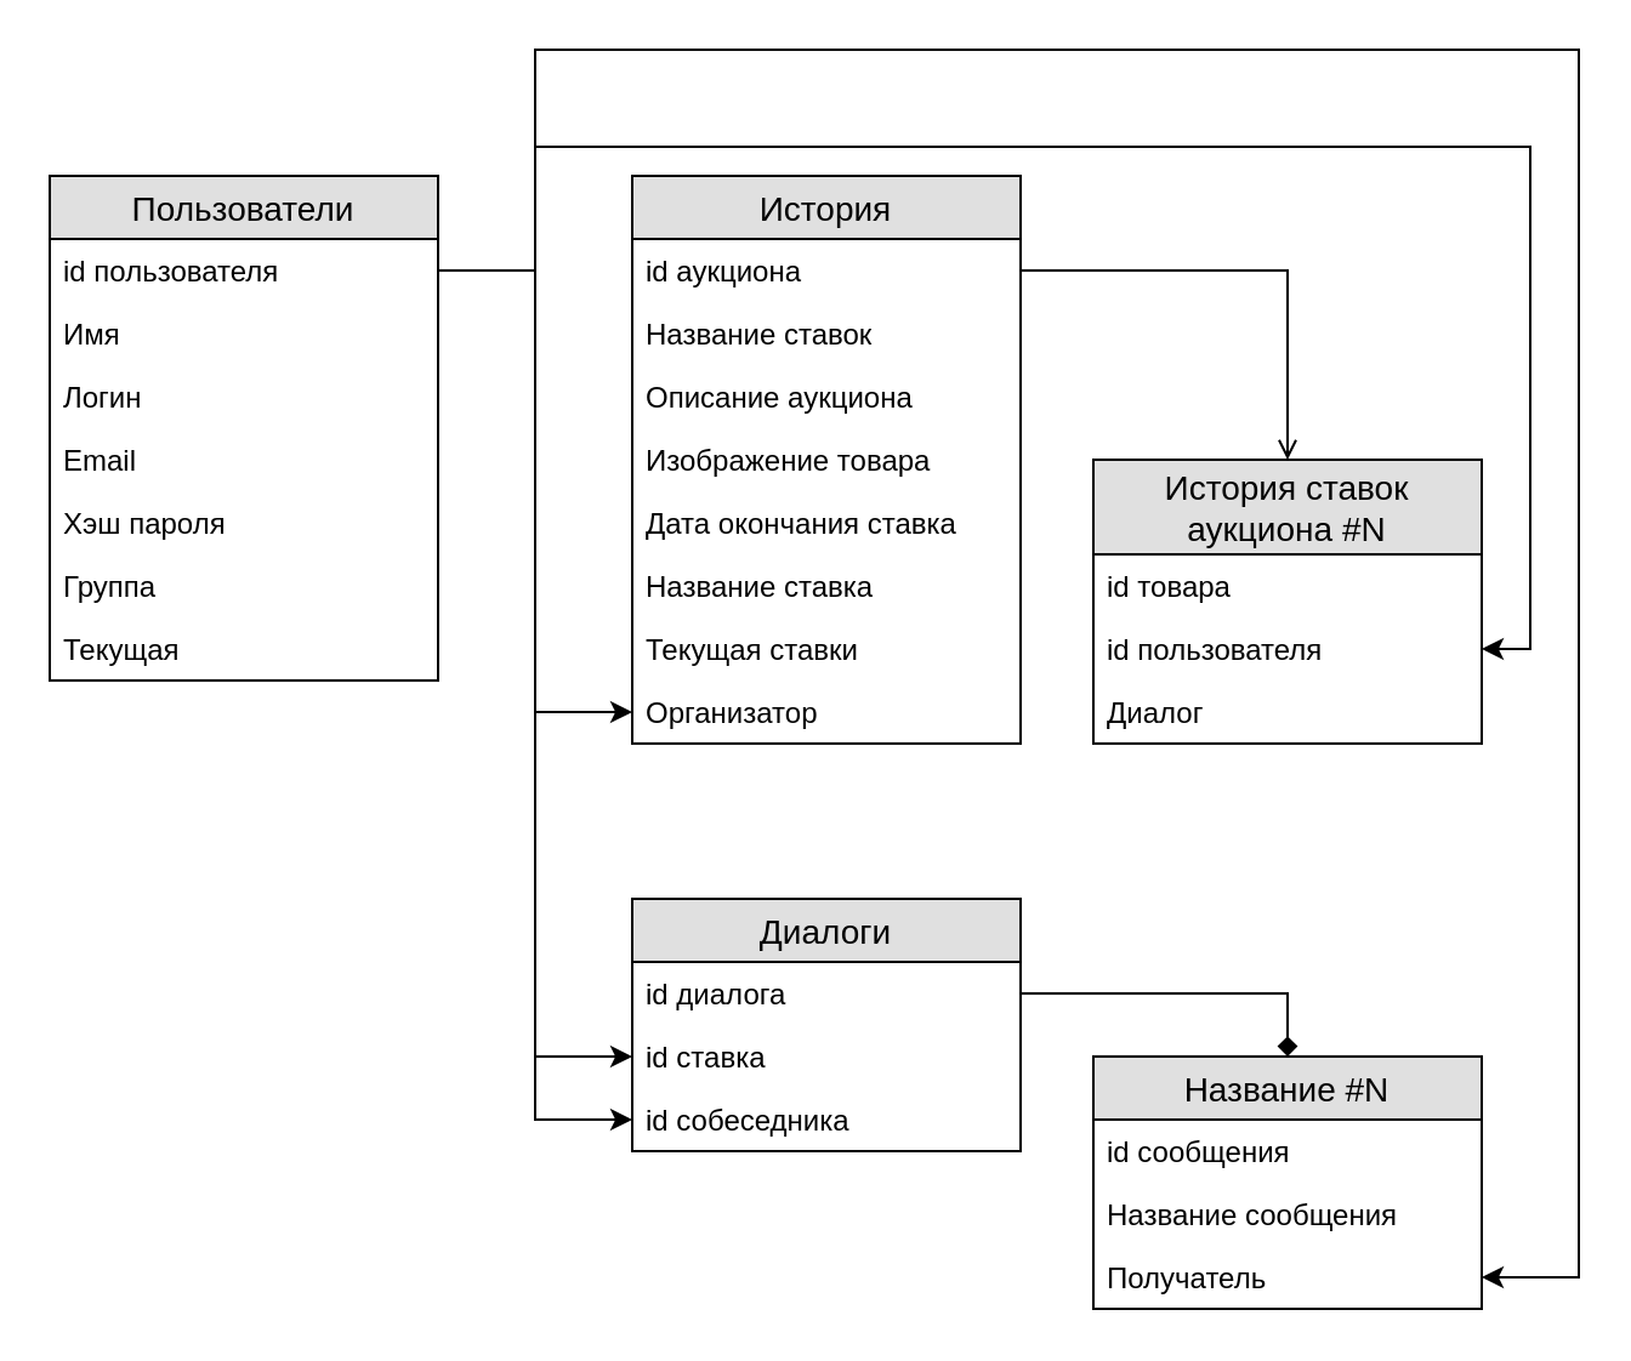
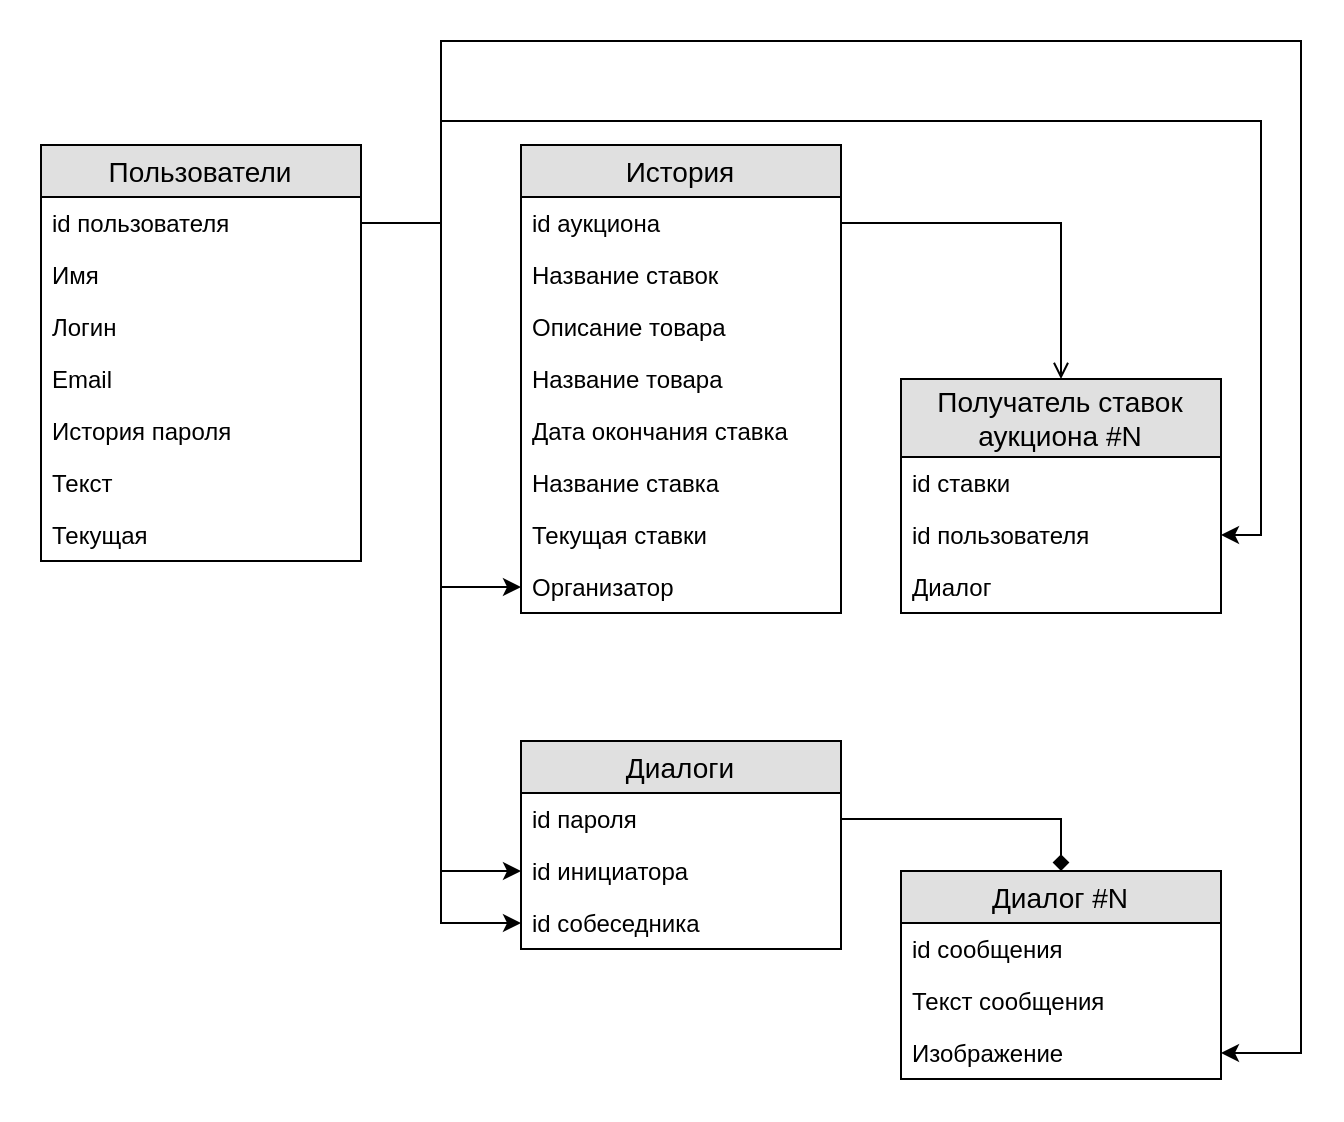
- <mxCell id="17" value="Описание аукциона" style="text;strokeColor=none;fillColor=none;spacingLeft=4;spacingRight=4;overflow=hidden;rotatable=0;points=[[0,0.5],[1,0.5]];portConstraint=eastwest;fontSize=12;" vertex="1" parent="14"><mxGeometry y="78" width="160" height="26" as="geometry" /></mxCell>
+ <mxCell id="17" value="Описание товара" style="text;strokeColor=none;fillColor=none;spacingLeft=4;spacingRight=4;overflow=hidden;rotatable=0;points=[[0,0.5],[1,0.5]];portConstraint=eastwest;fontSize=12;" vertex="1" parent="14"><mxGeometry y="78" width="160" height="26" as="geometry" /></mxCell>
- <mxCell id="18" value="Изображение товара" style="text;strokeColor=none;fillColor=none;spacingLeft=4;spacingRight=4;overflow=hidden;rotatable=0;points=[[0,0.5],[1,0.5]];portConstraint=eastwest;fontSize=12;" vertex="1" parent="14"><mxGeometry y="104" width="160" height="26" as="geometry" /></mxCell>
+ <mxCell id="18" value="Название товара" style="text;strokeColor=none;fillColor=none;spacingLeft=4;spacingRight=4;overflow=hidden;rotatable=0;points=[[0,0.5],[1,0.5]];portConstraint=eastwest;fontSize=12;" vertex="1" parent="14"><mxGeometry y="104" width="160" height="26" as="geometry" /></mxCell>
- <mxCell id="27" value="История ставок&#10;аукциона #N" style="swimlane;fontStyle=0;childLayout=stackLayout;horizontal=1;startSize=39;fillColor=#e0e0e0;horizontalStack=0;resizeParent=1;resizeParentMax=0;resizeLast=0;collapsible=1;marginBottom=0;swimlaneFillColor=#ffffff;align=center;fontSize=14;" vertex="1" parent="1"><mxGeometry x="450" y="189" width="160" height="117" as="geometry" /></mxCell>
+ <mxCell id="27" value="Получатель ставок&#10;аукциона #N" style="swimlane;fontStyle=0;childLayout=stackLayout;horizontal=1;startSize=39;fillColor=#e0e0e0;horizontalStack=0;resizeParent=1;resizeParentMax=0;resizeLast=0;collapsible=1;marginBottom=0;swimlaneFillColor=#ffffff;align=center;fontSize=14;" vertex="1" parent="1"><mxGeometry x="450" y="189" width="160" height="117" as="geometry" /></mxCell>
- <mxCell id="7" value="Хэш пароля" style="text;strokeColor=none;fillColor=none;spacingLeft=4;spacingRight=4;overflow=hidden;rotatable=0;points=[[0,0.5],[1,0.5]];portConstraint=eastwest;fontSize=12;" vertex="1" parent="2"><mxGeometry y="130" width="160" height="26" as="geometry" /></mxCell>
+ <mxCell id="7" value="История пароля" style="text;strokeColor=none;fillColor=none;spacingLeft=4;spacingRight=4;overflow=hidden;rotatable=0;points=[[0,0.5],[1,0.5]];portConstraint=eastwest;fontSize=12;" vertex="1" parent="2"><mxGeometry y="130" width="160" height="26" as="geometry" /></mxCell>
- <mxCell id="8" value="Группа" style="text;strokeColor=none;fillColor=none;spacingLeft=4;spacingRight=4;overflow=hidden;rotatable=0;points=[[0,0.5],[1,0.5]];portConstraint=eastwest;fontSize=12;" vertex="1" parent="2"><mxGeometry y="156" width="160" height="26" as="geometry" /></mxCell>
+ <mxCell id="8" value="Текст" style="text;strokeColor=none;fillColor=none;spacingLeft=4;spacingRight=4;overflow=hidden;rotatable=0;points=[[0,0.5],[1,0.5]];portConstraint=eastwest;fontSize=12;" vertex="1" parent="2"><mxGeometry y="156" width="160" height="26" as="geometry" /></mxCell>
- <mxCell id="28" value="id товара" style="text;strokeColor=none;fillColor=none;spacingLeft=4;spacingRight=4;overflow=hidden;rotatable=0;points=[[0,0.5],[1,0.5]];portConstraint=eastwest;fontSize=12;" vertex="1" parent="27"><mxGeometry y="39" width="160" height="26" as="geometry" /></mxCell>
+ <mxCell id="28" value="id ставки" style="text;strokeColor=none;fillColor=none;spacingLeft=4;spacingRight=4;overflow=hidden;rotatable=0;points=[[0,0.5],[1,0.5]];portConstraint=eastwest;fontSize=12;" vertex="1" parent="27"><mxGeometry y="39" width="160" height="26" as="geometry" /></mxCell>
- <mxCell id="11" value="id диалога" style="text;strokeColor=none;fillColor=none;spacingLeft=4;spacingRight=4;overflow=hidden;rotatable=0;points=[[0,0.5],[1,0.5]];portConstraint=eastwest;fontSize=12;" vertex="1" parent="10"><mxGeometry y="26" width="160" height="26" as="geometry" /></mxCell>
+ <mxCell id="11" value="id пароля" style="text;strokeColor=none;fillColor=none;spacingLeft=4;spacingRight=4;overflow=hidden;rotatable=0;points=[[0,0.5],[1,0.5]];portConstraint=eastwest;fontSize=12;" vertex="1" parent="10"><mxGeometry y="26" width="160" height="26" as="geometry" /></mxCell>
- <mxCell id="12" value="id ставка" style="text;strokeColor=none;fillColor=none;spacingLeft=4;spacingRight=4;overflow=hidden;rotatable=0;points=[[0,0.5],[1,0.5]];portConstraint=eastwest;fontSize=12;" vertex="1" parent="10"><mxGeometry y="52" width="160" height="26" as="geometry" /></mxCell>
+ <mxCell id="12" value="id инициатора" style="text;strokeColor=none;fillColor=none;spacingLeft=4;spacingRight=4;overflow=hidden;rotatable=0;points=[[0,0.5],[1,0.5]];portConstraint=eastwest;fontSize=12;" vertex="1" parent="10"><mxGeometry y="52" width="160" height="26" as="geometry" /></mxCell>
- <mxCell id="23" value="Название #N" style="swimlane;fontStyle=0;childLayout=stackLayout;horizontal=1;startSize=26;fillColor=#e0e0e0;horizontalStack=0;resizeParent=1;resizeParentMax=0;resizeLast=0;collapsible=1;marginBottom=0;swimlaneFillColor=#ffffff;align=center;fontSize=14;" vertex="1" parent="1"><mxGeometry x="450" y="435" width="160" height="104" as="geometry" /></mxCell>
+ <mxCell id="23" value="Диалог #N" style="swimlane;fontStyle=0;childLayout=stackLayout;horizontal=1;startSize=26;fillColor=#e0e0e0;horizontalStack=0;resizeParent=1;resizeParentMax=0;resizeLast=0;collapsible=1;marginBottom=0;swimlaneFillColor=#ffffff;align=center;fontSize=14;" vertex="1" parent="1"><mxGeometry x="450" y="435" width="160" height="104" as="geometry" /></mxCell>
- <mxCell id="25" value="Название сообщения" style="text;strokeColor=none;fillColor=none;spacingLeft=4;spacingRight=4;overflow=hidden;rotatable=0;points=[[0,0.5],[1,0.5]];portConstraint=eastwest;fontSize=12;" vertex="1" parent="23"><mxGeometry y="52" width="160" height="26" as="geometry" /></mxCell>
+ <mxCell id="25" value="Текст сообщения" style="text;strokeColor=none;fillColor=none;spacingLeft=4;spacingRight=4;overflow=hidden;rotatable=0;points=[[0,0.5],[1,0.5]];portConstraint=eastwest;fontSize=12;" vertex="1" parent="23"><mxGeometry y="52" width="160" height="26" as="geometry" /></mxCell>
- <mxCell id="26" value="Получатель" style="text;strokeColor=none;fillColor=none;spacingLeft=4;spacingRight=4;overflow=hidden;rotatable=0;points=[[0,0.5],[1,0.5]];portConstraint=eastwest;fontSize=12;" vertex="1" parent="23"><mxGeometry y="78" width="160" height="26" as="geometry" /></mxCell>
+ <mxCell id="26" value="Изображение" style="text;strokeColor=none;fillColor=none;spacingLeft=4;spacingRight=4;overflow=hidden;rotatable=0;points=[[0,0.5],[1,0.5]];portConstraint=eastwest;fontSize=12;" vertex="1" parent="23"><mxGeometry y="78" width="160" height="26" as="geometry" /></mxCell>
